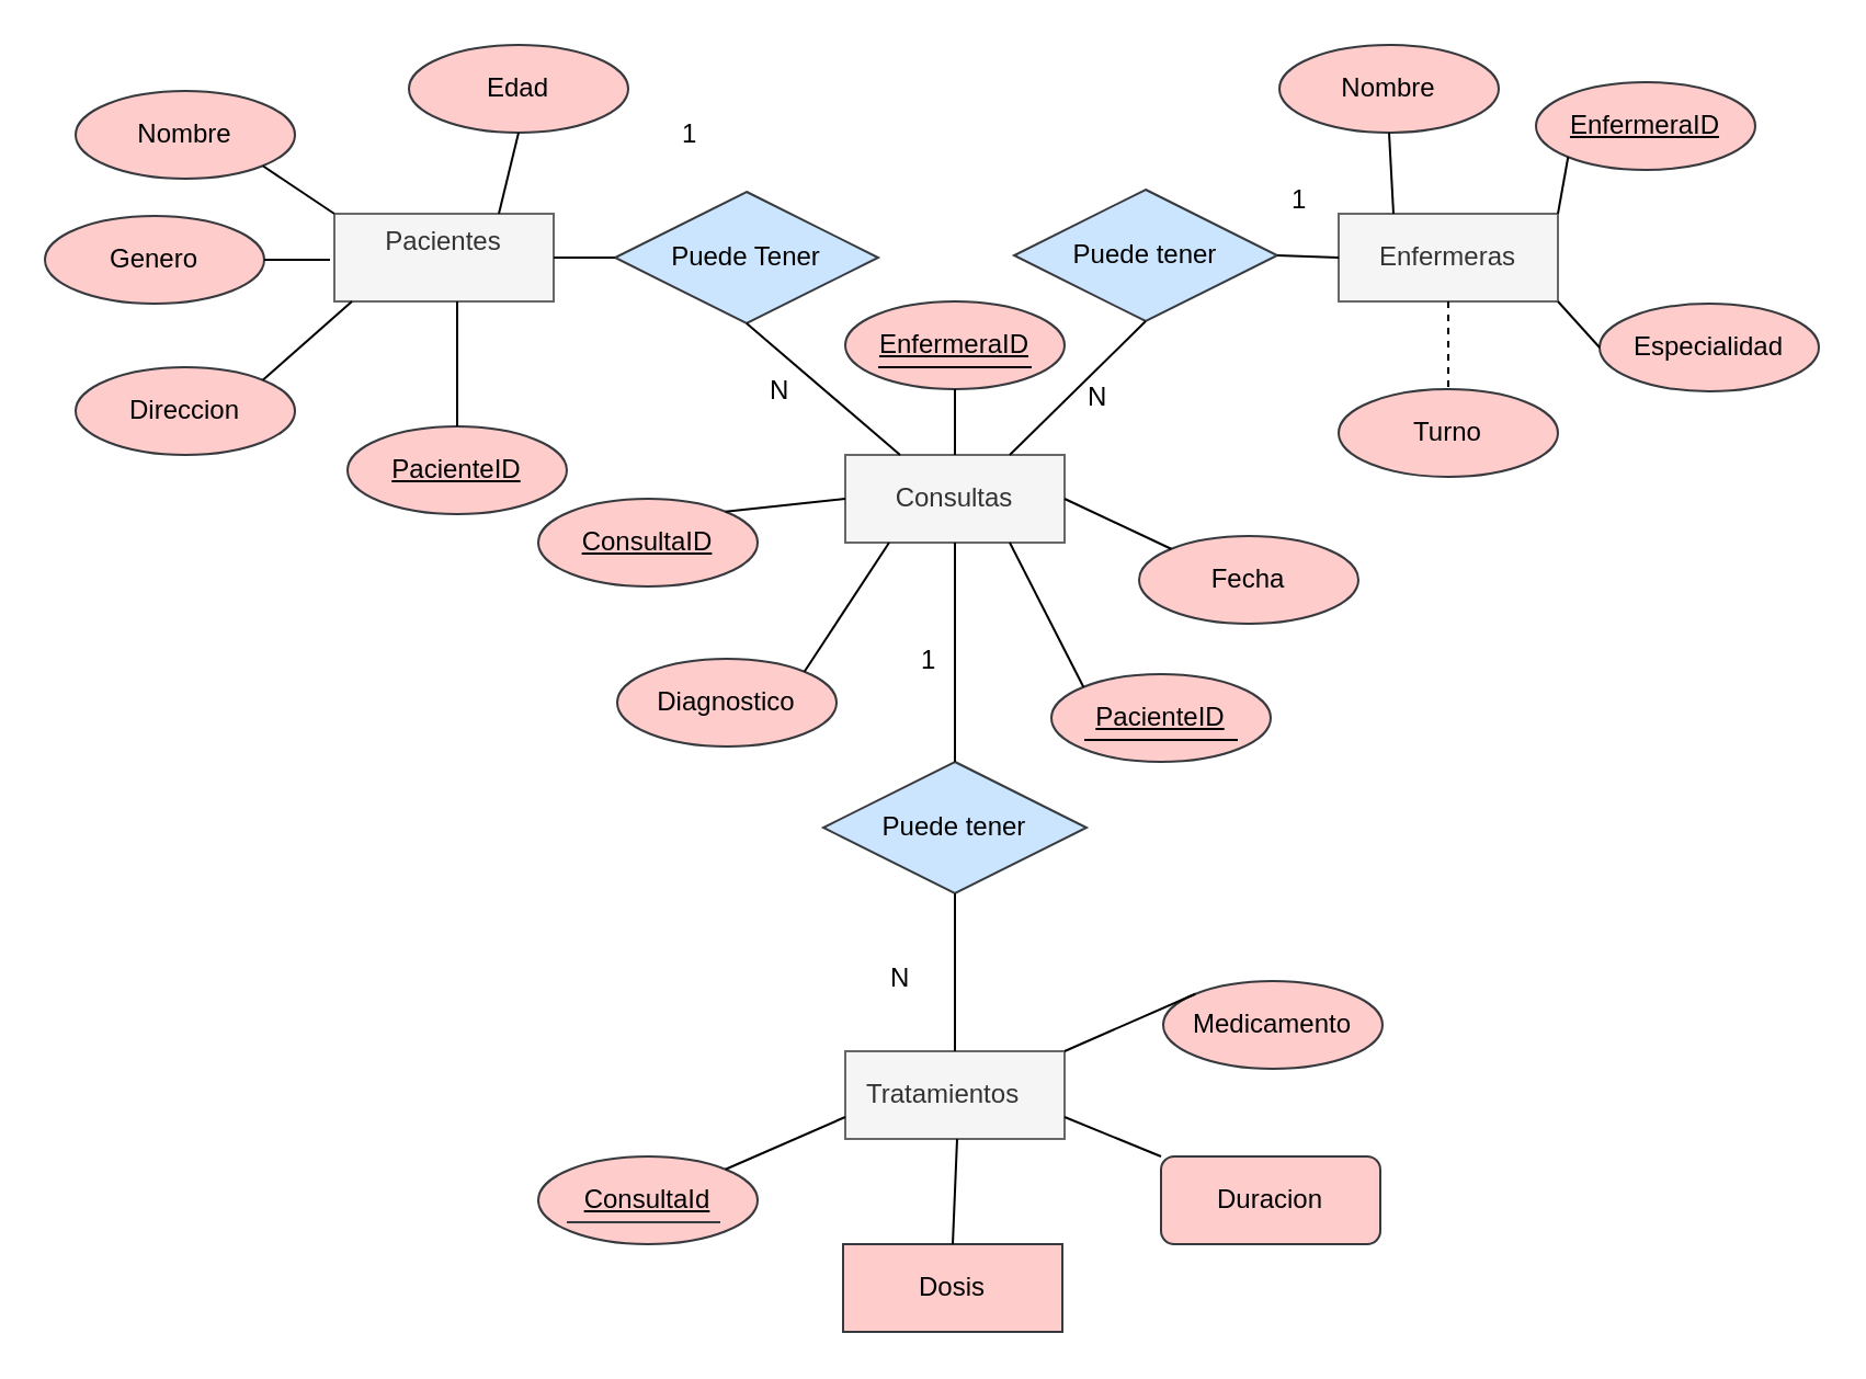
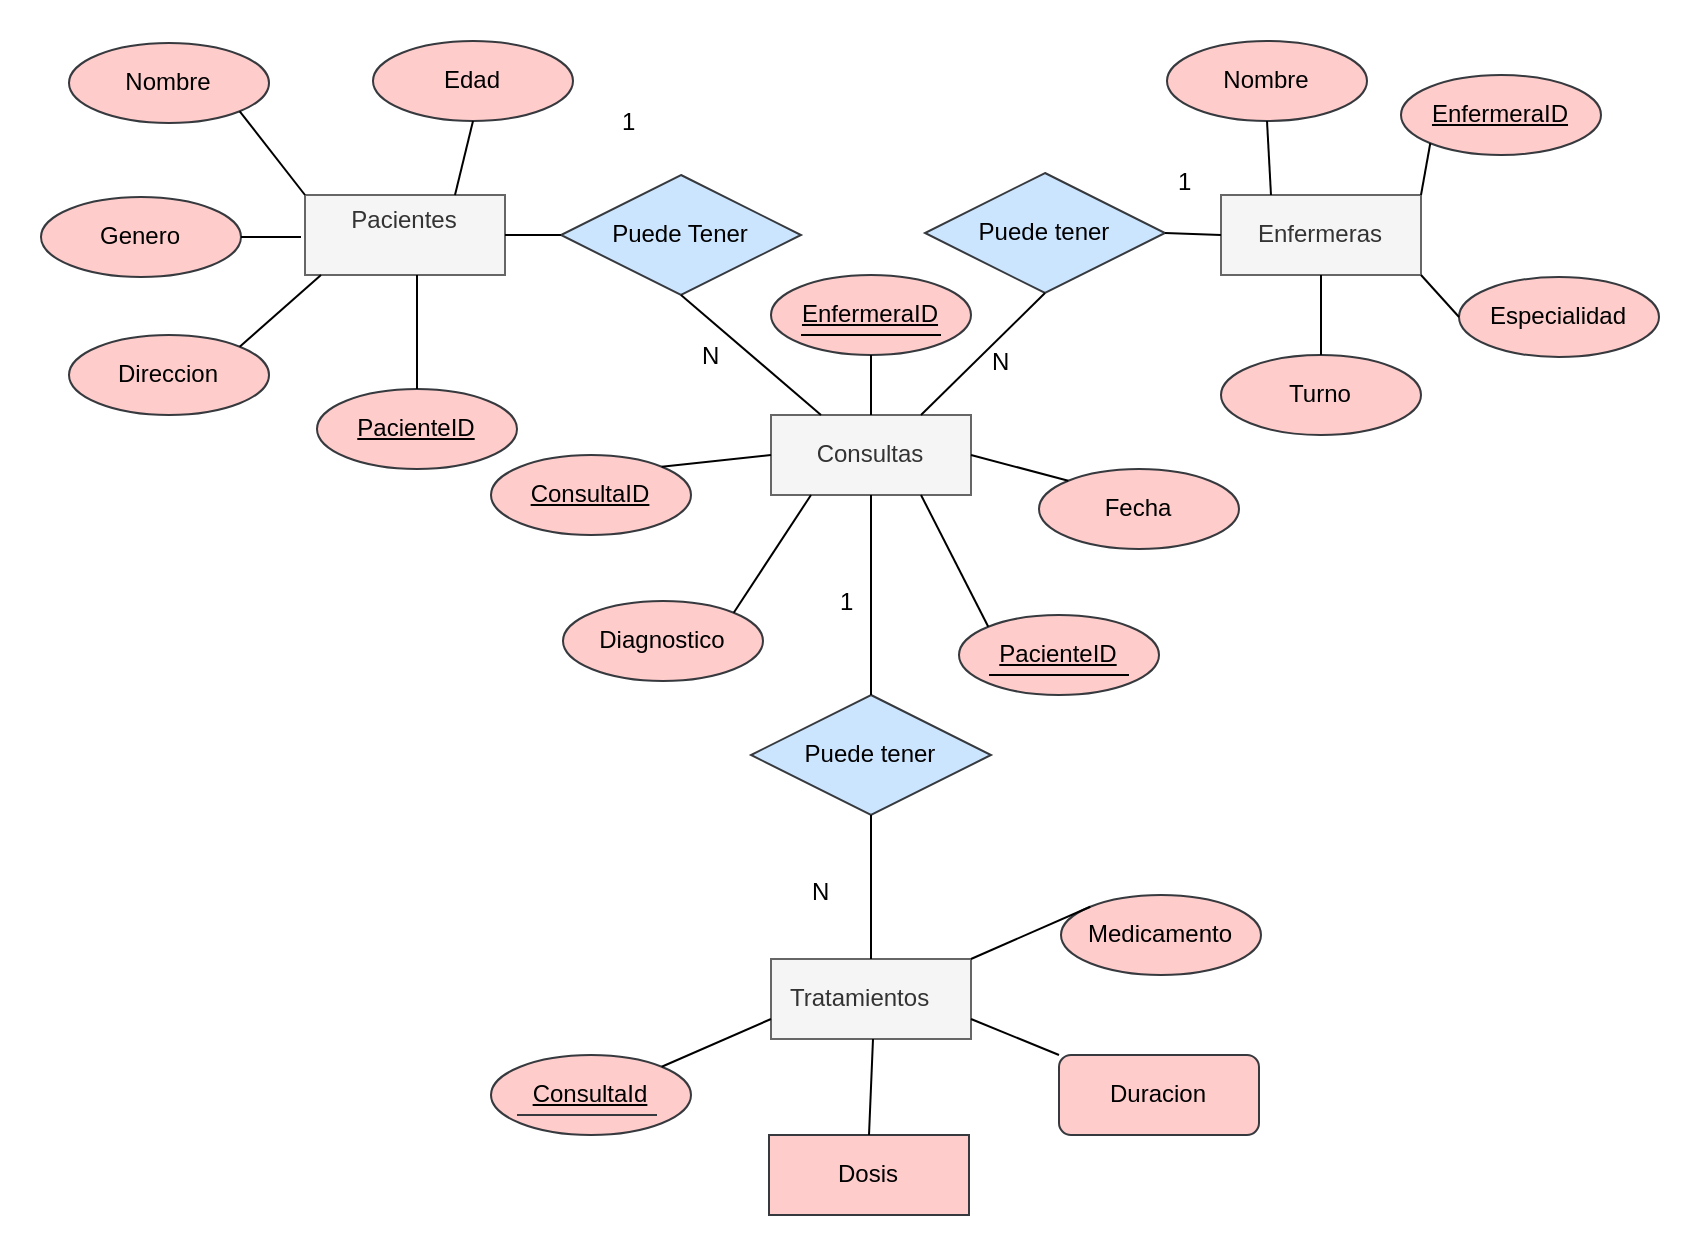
- <mxCell id="3" value="Nombre" style="ellipse;whiteSpace=wrap;html=1;align=center;fillColor=#ffcccc;strokeColor=#36393d;" parent="1" vertex="1"><mxGeometry x="34" y="41" width="100" height="40" as="geometry" /></mxCell>
+ <mxCell id="3" value="Nombre" style="ellipse;whiteSpace=wrap;html=1;align=center;fillColor=#ffcccc;strokeColor=#36393d;" parent="1" vertex="1"><mxGeometry x="34" y="21" width="100" height="40" as="geometry" /></mxCell>
- <mxCell id="18" value="" style="endArrow=none;html=1;rounded=0;entryX=0.5;entryY=0;entryDx=0;entryDy=0;exitX=0.5;exitY=1;exitDx=0;exitDy=0;dashed=1;" parent="1" source="13" target="14" edge="1"><mxGeometry width="50" height="50" relative="1" as="geometry"><mxPoint x="520" y="130" as="sourcePoint" /><mxPoint x="520" y="187" as="targetPoint" /></mxGeometry></mxCell>
+ <mxCell id="18" value="" style="endArrow=none;html=1;rounded=0;entryX=0.5;entryY=0;entryDx=0;entryDy=0;exitX=0.5;exitY=1;exitDx=0;exitDy=0;" parent="1" source="13" target="14" edge="1"><mxGeometry width="50" height="50" relative="1" as="geometry"><mxPoint x="520" y="130" as="sourcePoint" /><mxPoint x="520" y="187" as="targetPoint" /></mxGeometry></mxCell>
- <mxCell id="29" value="Fecha" style="ellipse;whiteSpace=wrap;html=1;align=center;fillColor=#ffcccc;strokeColor=#36393d;" parent="1" vertex="1"><mxGeometry x="519" y="244" width="100" height="40" as="geometry" /></mxCell>
+ <mxCell id="29" value="Fecha" style="ellipse;whiteSpace=wrap;html=1;align=center;fillColor=#ffcccc;strokeColor=#36393d;" parent="1" vertex="1"><mxGeometry x="519" y="234" width="100" height="40" as="geometry" /></mxCell>
